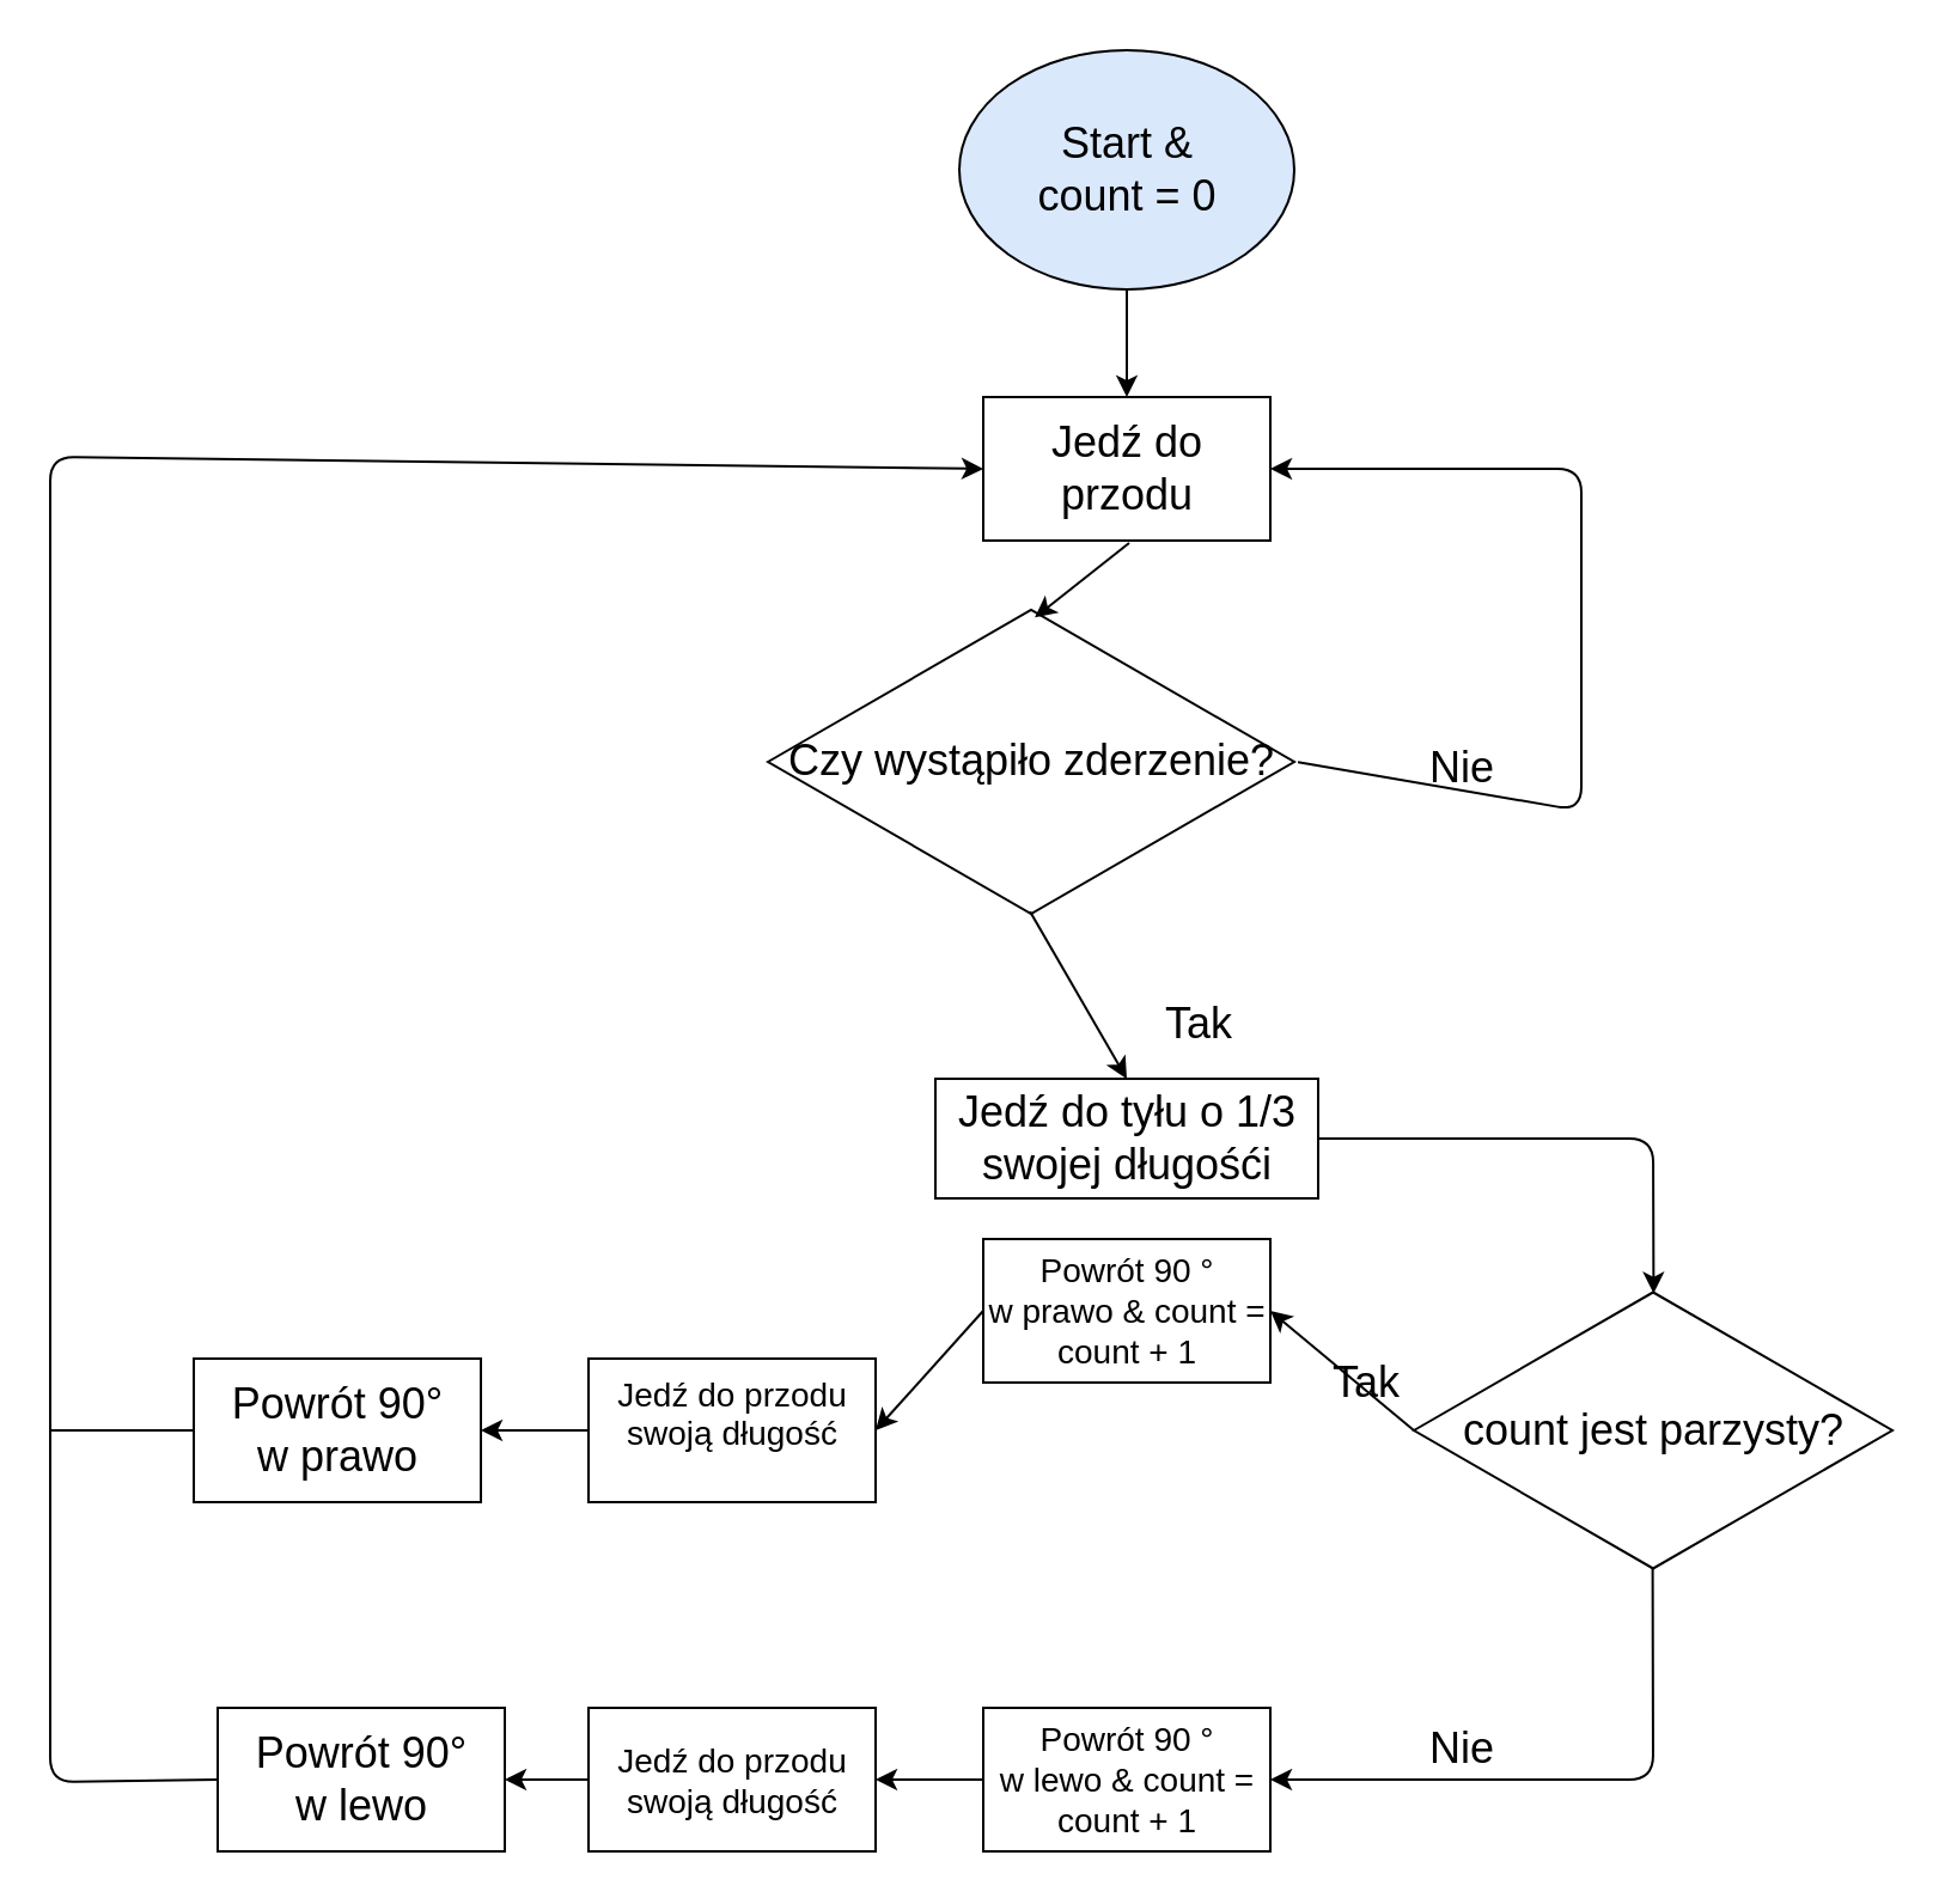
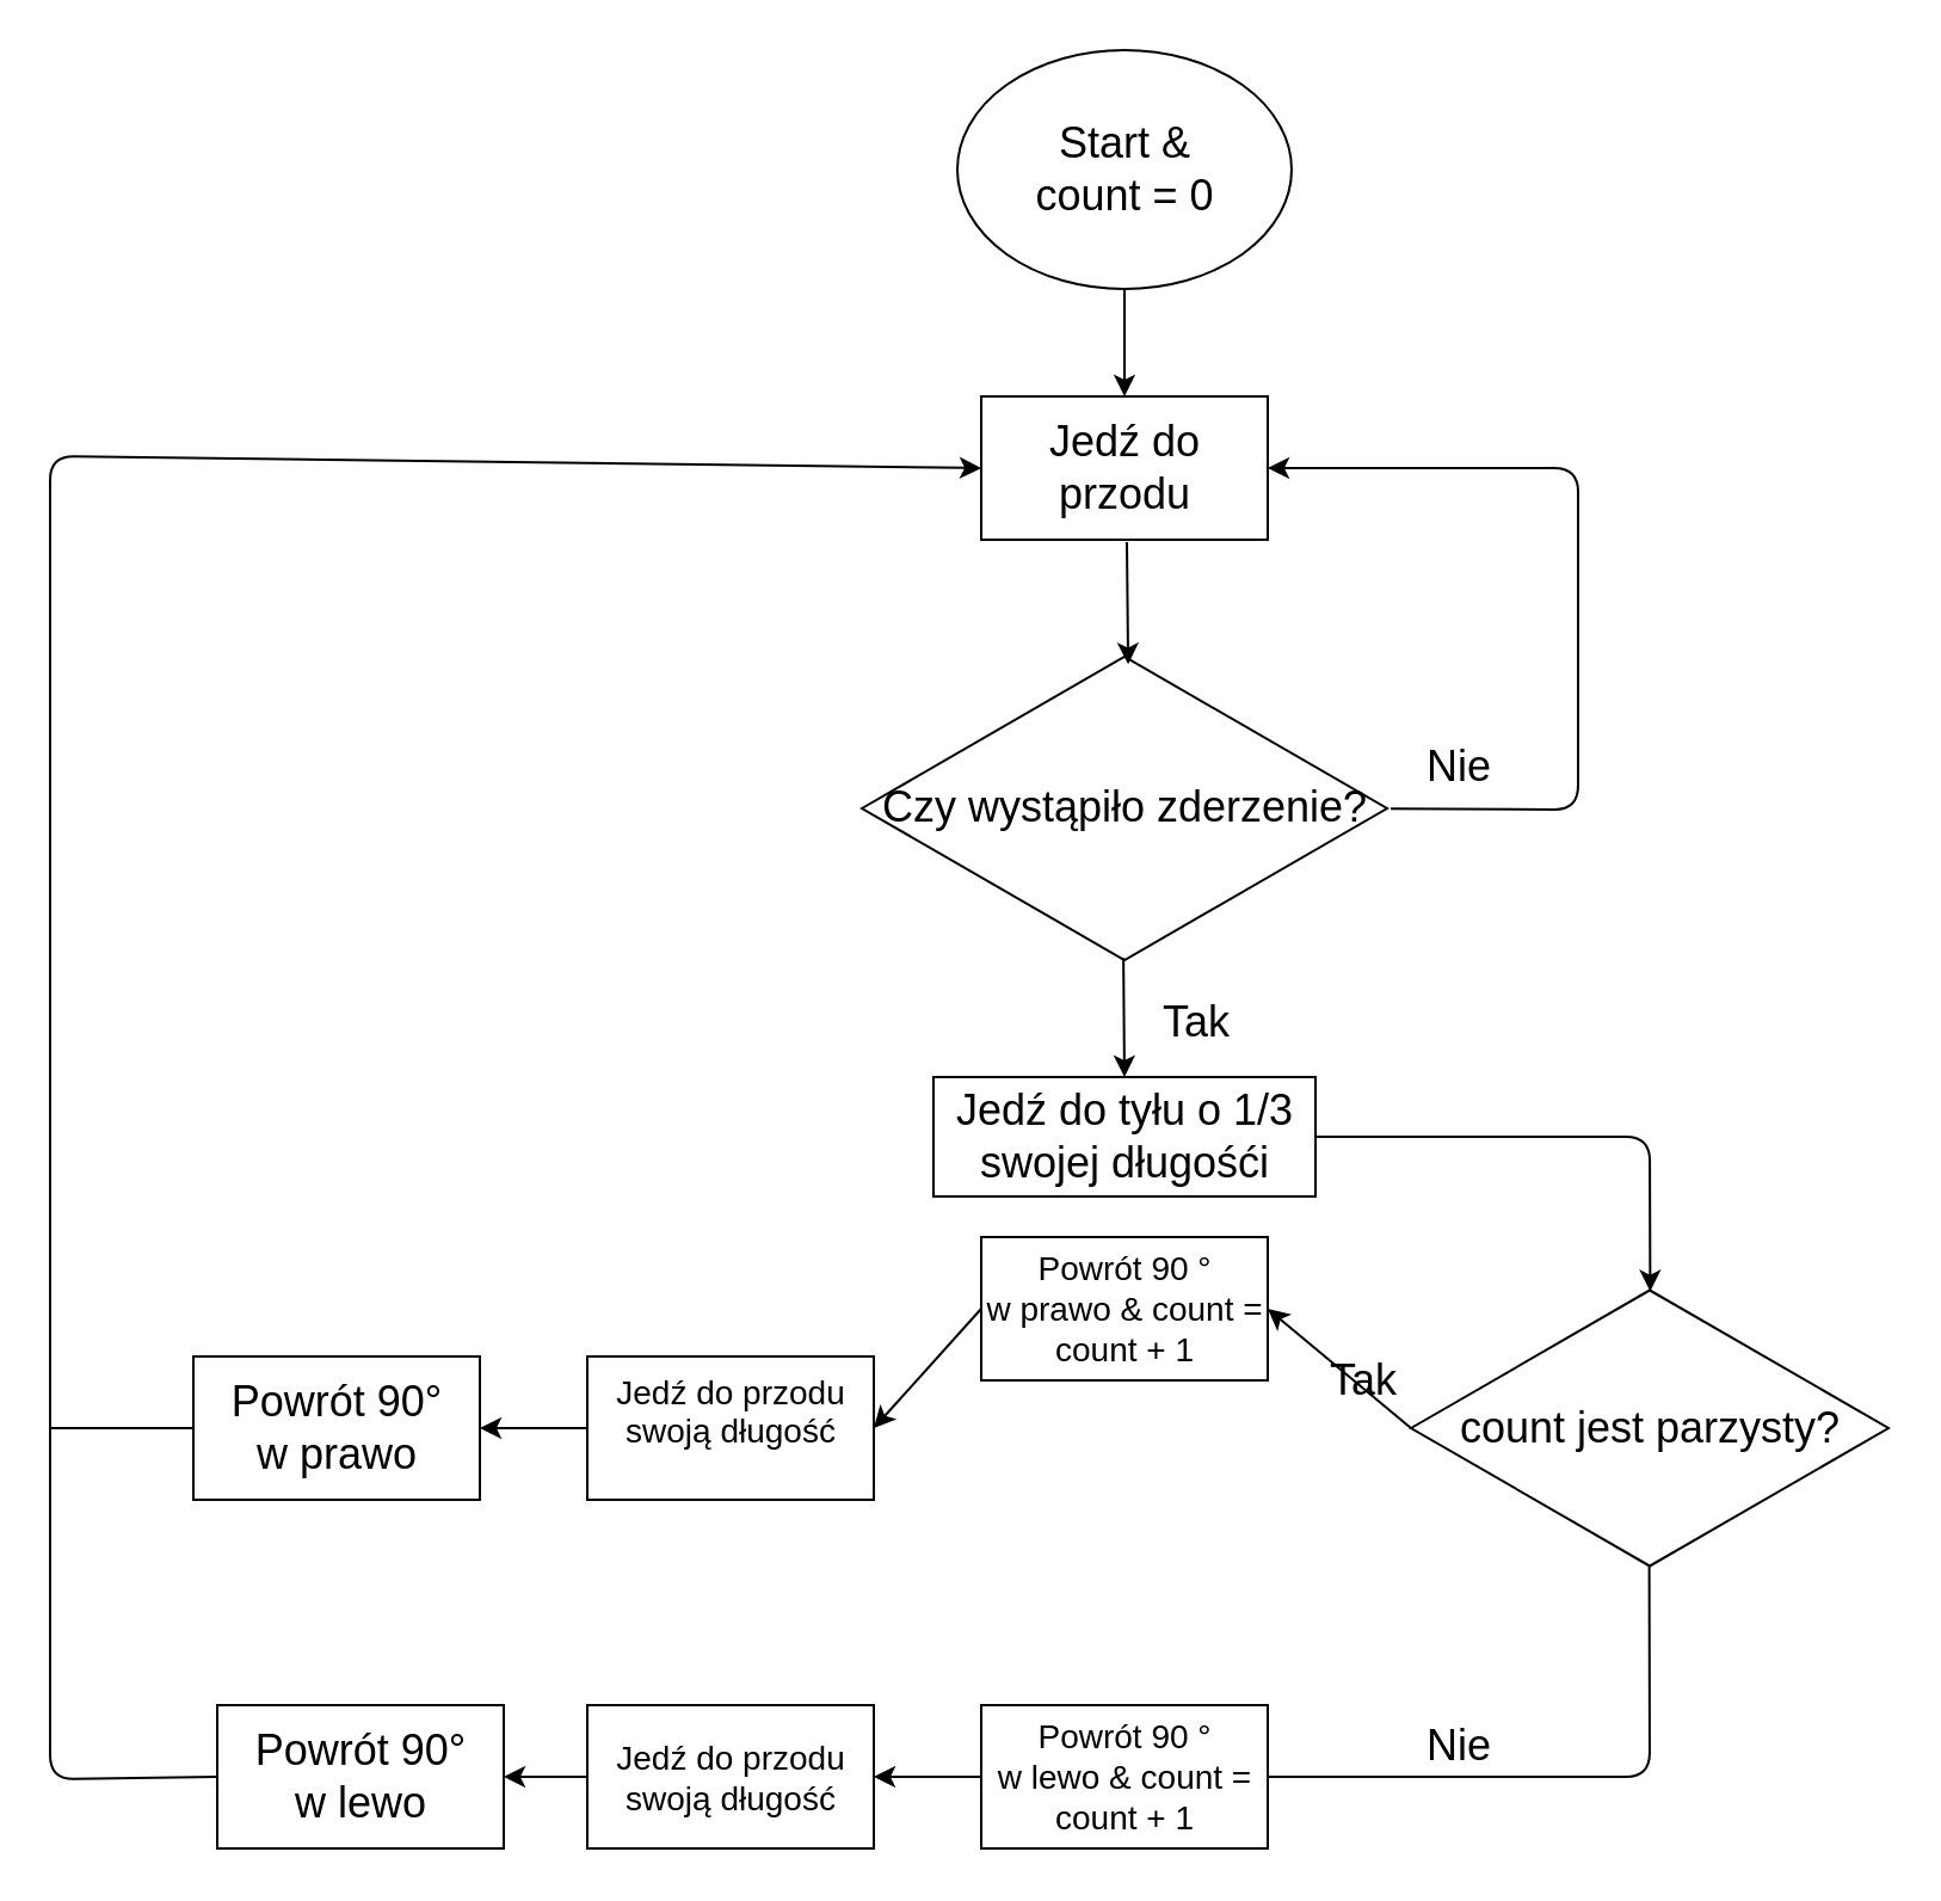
- <mxCell id="3" value="&lt;font style=&quot;font-size: 18px&quot;&gt;Start &amp;amp;&lt;br&gt;count = 0&lt;/font&gt;&lt;br&gt;" style="ellipse;whiteSpace=wrap;html=1;fillColor=#dae8fc;" vertex="1" parent="1"><mxGeometry x="400.5" y="20.5" width="140" height="100" as="geometry" /></mxCell>
+ <mxCell id="3" value="&lt;font style=&quot;font-size: 18px&quot;&gt;Start &amp;amp;&lt;br&gt;count = 0&lt;/font&gt;&lt;br&gt;" style="ellipse;whiteSpace=wrap;html=1;" vertex="1" parent="1"><mxGeometry x="400.5" y="20.5" width="140" height="100" as="geometry" /></mxCell>
- <mxCell id="5" value="&lt;font style=&quot;font-size: 18px&quot;&gt;Czy wystąpiło zderzenie?&lt;/font&gt;" style="html=1;whiteSpace=wrap;aspect=fixed;shape=isoRectangle;" vertex="1" parent="1"><mxGeometry x="320.5" y="252" width="220" height="132" as="geometry" /></mxCell>
+ <mxCell id="5" value="&lt;font style=&quot;font-size: 18px&quot;&gt;Czy wystąpiło zderzenie?&lt;/font&gt;" style="html=1;whiteSpace=wrap;aspect=fixed;shape=isoRectangle;" vertex="1" parent="1"><mxGeometry x="360.5" y="272" width="220" height="132" as="geometry" /></mxCell>
- <mxCell id="23" value="" style="endArrow=classic;html=1;exitX=0.499;exitY=0.98;exitDx=0;exitDy=0;exitPerimeter=0;entryX=1;entryY=0.5;entryDx=0;entryDy=0;" edge="1" parent="1" source="21" target="10"><mxGeometry width="50" height="50" relative="1" as="geometry"><mxPoint x="680.5" y="730.5" as="sourcePoint" /><mxPoint x="730.5" y="680.5" as="targetPoint" /><Array as="points"><mxPoint x="690.5" y="743.5" /></Array></mxGeometry></mxCell>
+ <mxCell id="23" value="" style="endArrow=none;html=1;exitX=0.499;exitY=0.98;exitDx=0;exitDy=0;exitPerimeter=0;entryX=1;entryY=0.5;entryDx=0;entryDy=0;" edge="1" parent="1" source="21" target="10"><mxGeometry width="50" height="50" relative="1" as="geometry"><mxPoint x="680.5" y="730.5" as="sourcePoint" /><mxPoint x="730.5" y="680.5" as="targetPoint" /><Array as="points"><mxPoint x="690.5" y="743.5" /></Array></mxGeometry></mxCell>
